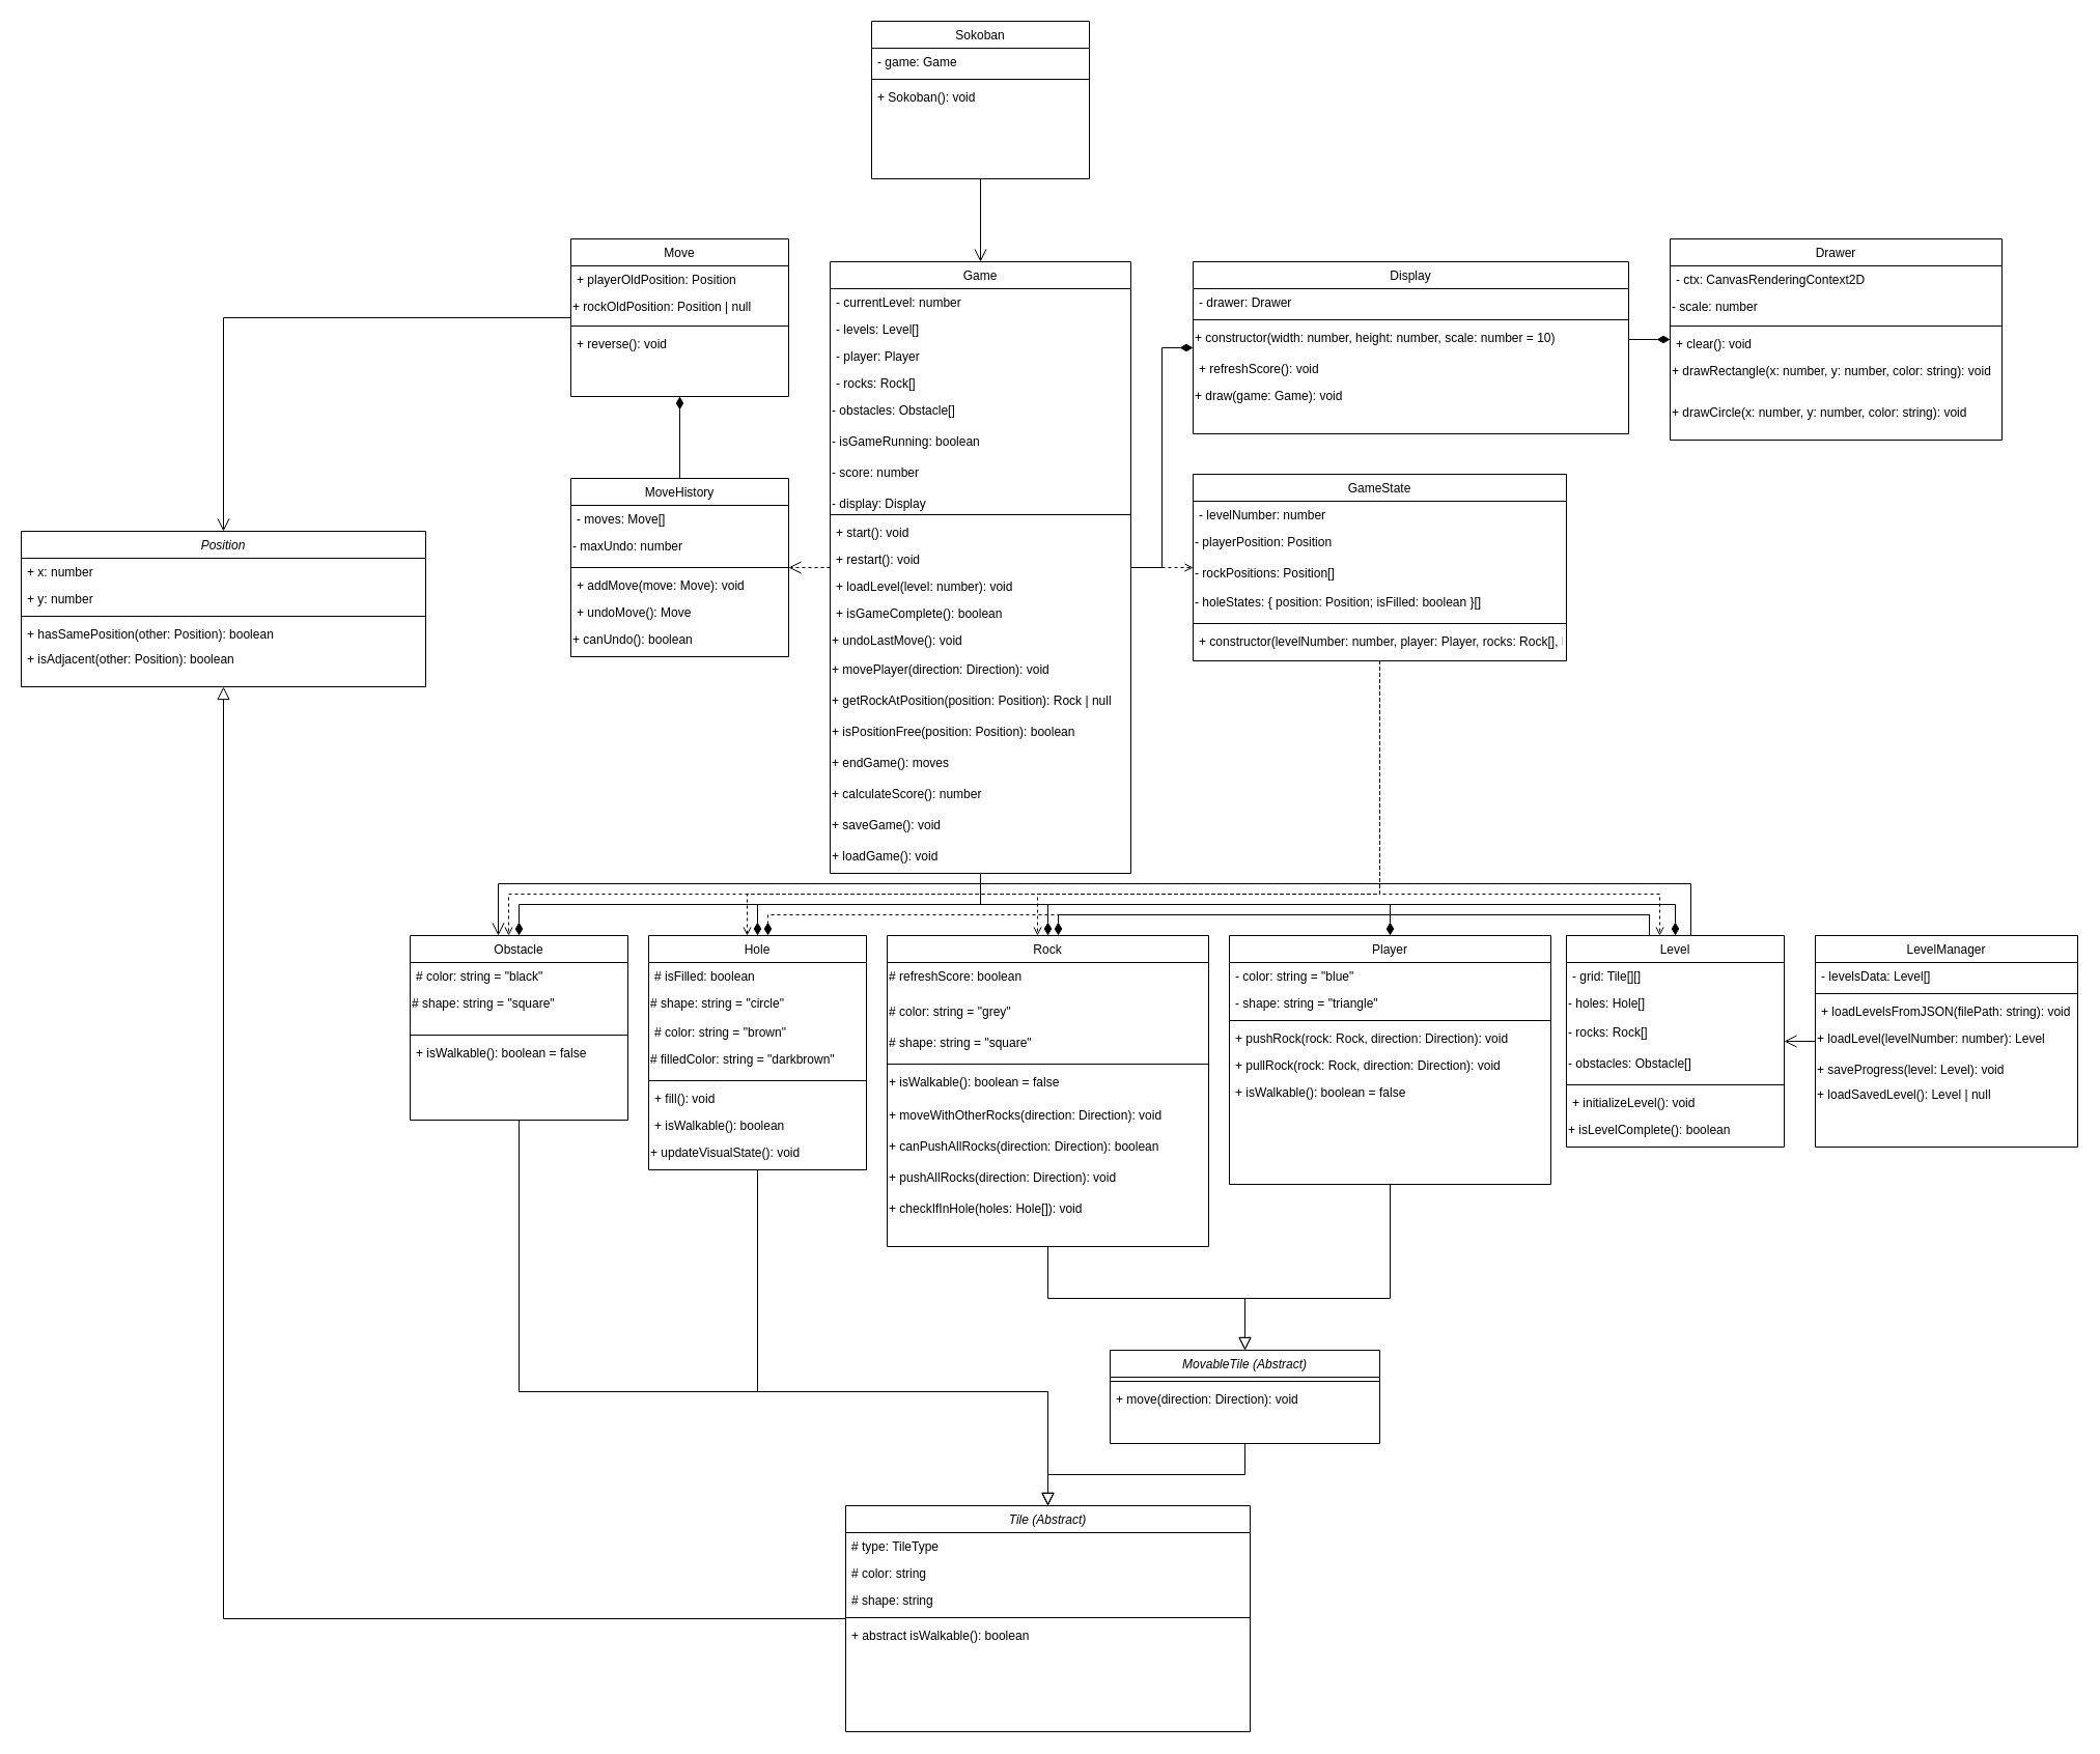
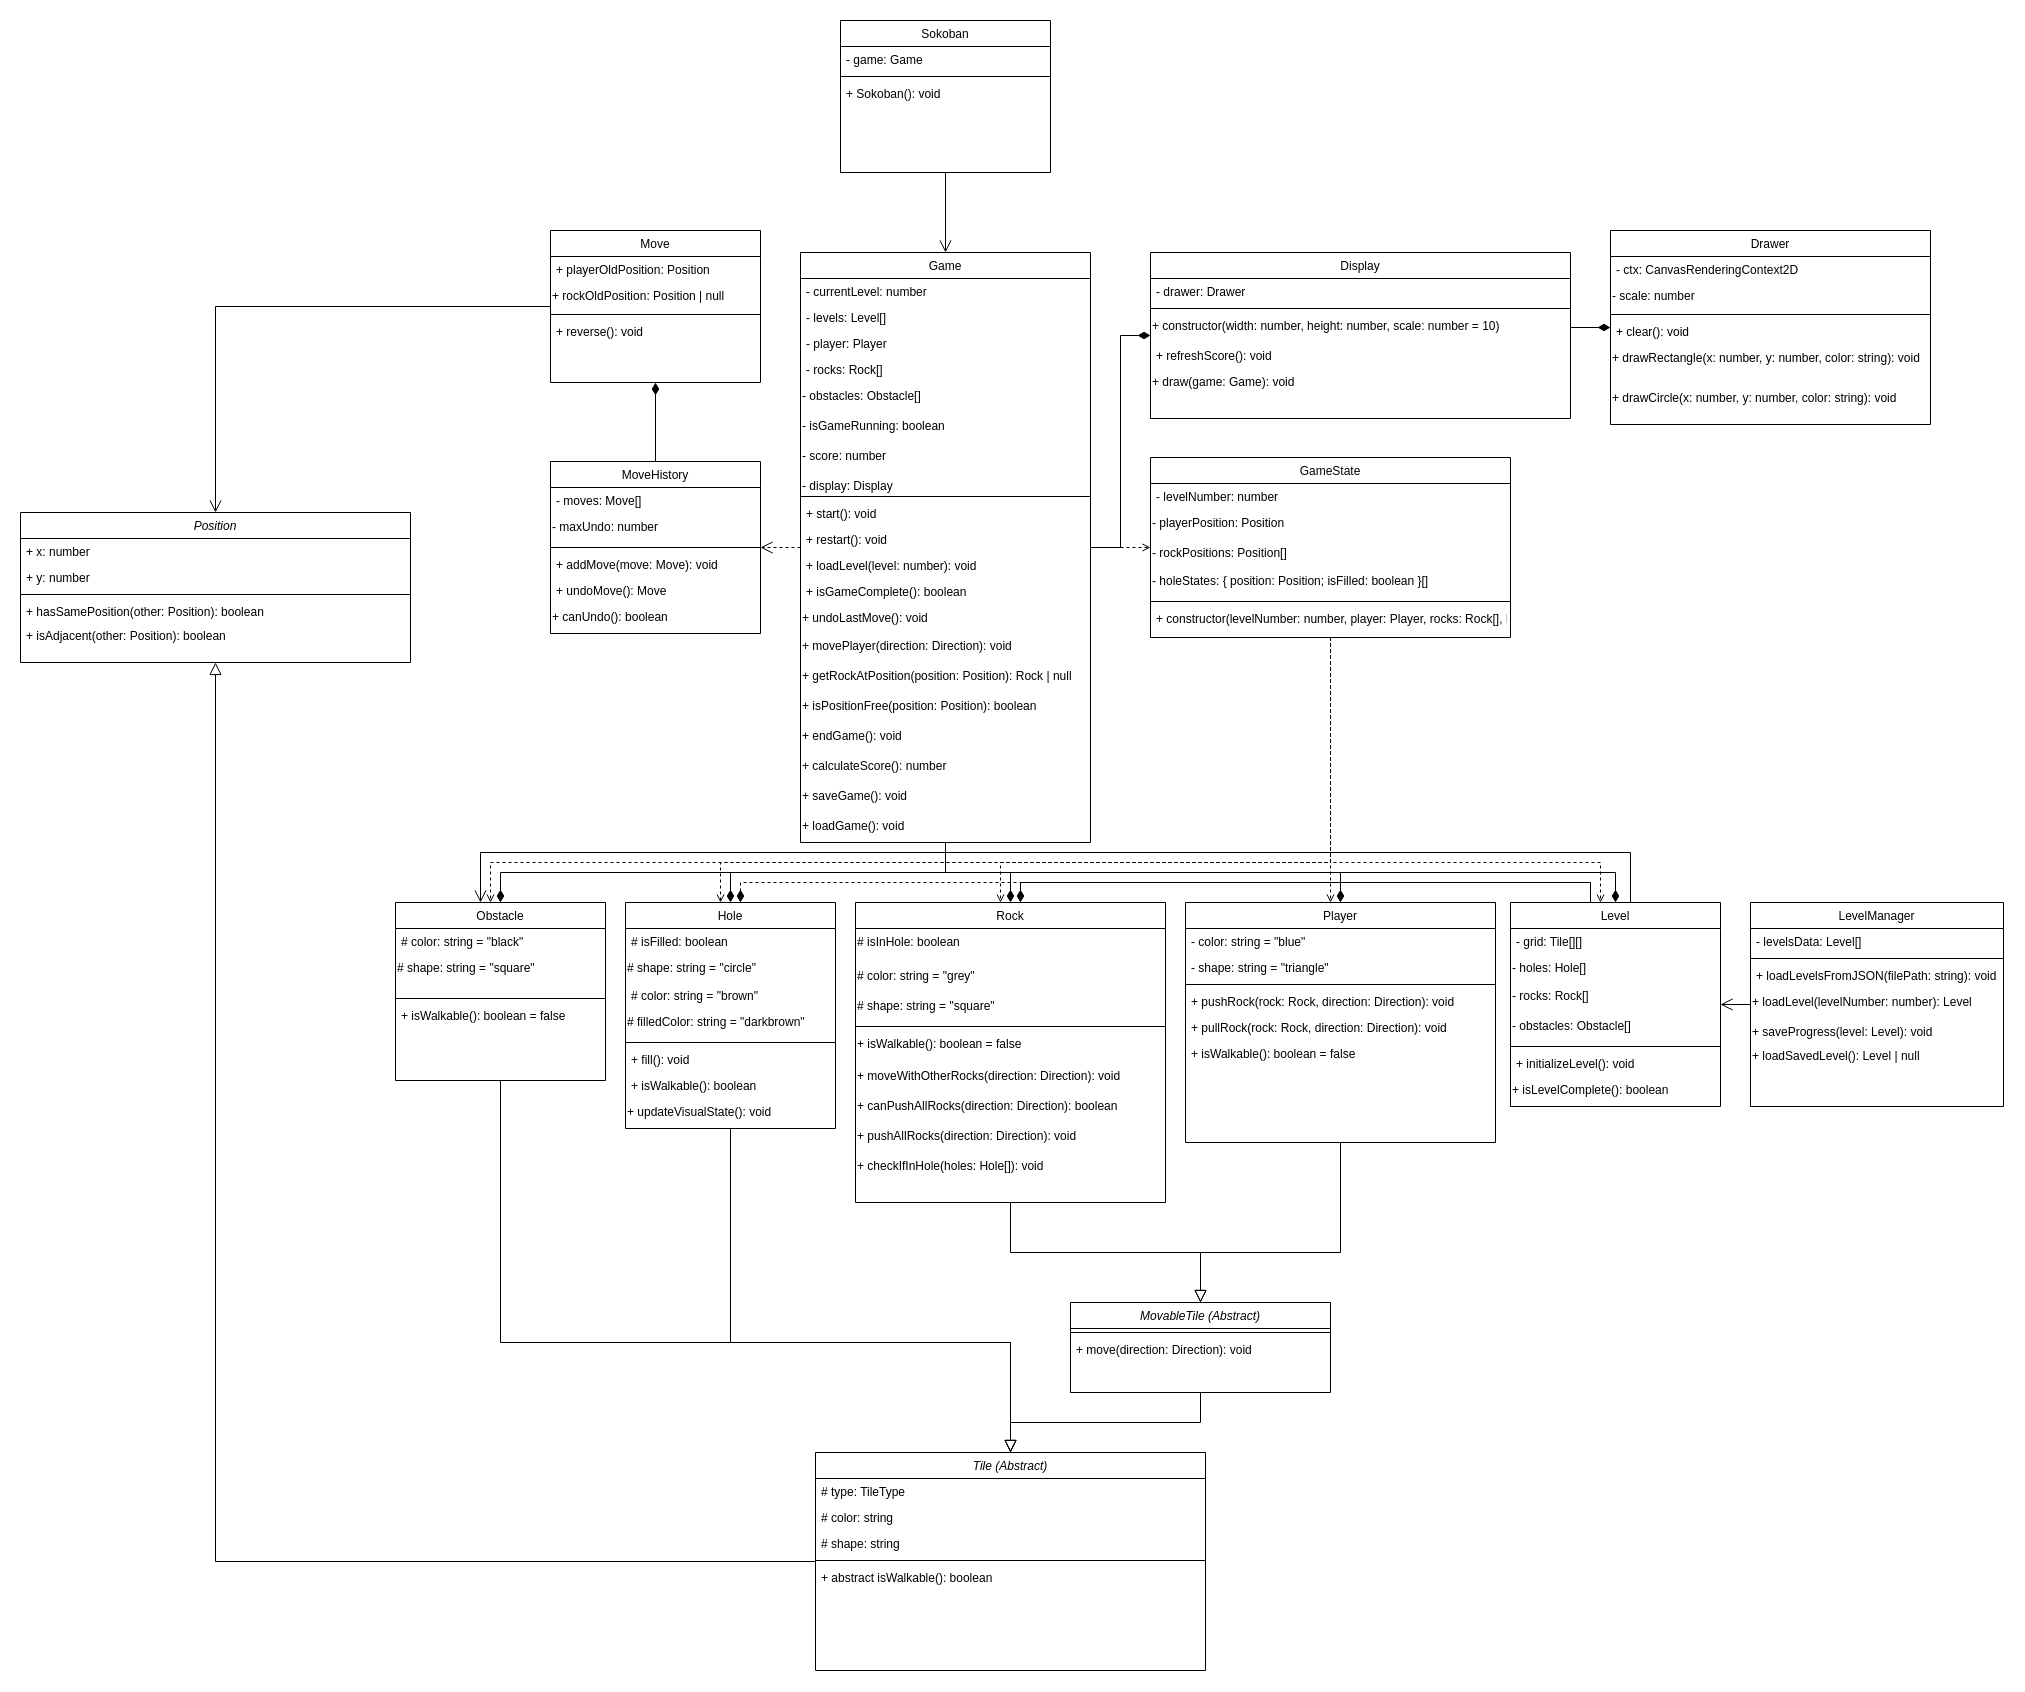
- <mxCell id="45" value="+ endGame(): moves" style="text;whiteSpace=wrap;html=1;" vertex="1" parent="27"><mxGeometry y="470" width="290" height="30" as="geometry" /></mxCell>
+ <mxCell id="45" value="+ endGame(): void" style="text;whiteSpace=wrap;html=1;" vertex="1" parent="27"><mxGeometry y="470" width="290" height="30" as="geometry" /></mxCell>
+ <mxCell id="136" style="edgeStyle=orthogonalEdgeStyle;rounded=0;orthogonalLoop=1;jettySize=auto;html=1;dashed=1;endArrow=open;endFill=0;" edge="1" parent="1" source="138" target="50"><mxGeometry relative="1" as="geometry"><Array as="points"><mxPoint x="1330" y="842" /><mxPoint x="1330" y="842" /></Array></mxGeometry></mxCell>
- <mxCell id="59" value="# refreshScore: boolean" style="text;whiteSpace=wrap;html=1;" vertex="1" parent="58"><mxGeometry y="26" width="310" height="34" as="geometry" /></mxCell>
+ <mxCell id="59" value="# isInHole: boolean" style="text;whiteSpace=wrap;html=1;" vertex="1" parent="58"><mxGeometry y="26" width="310" height="34" as="geometry" /></mxCell>
